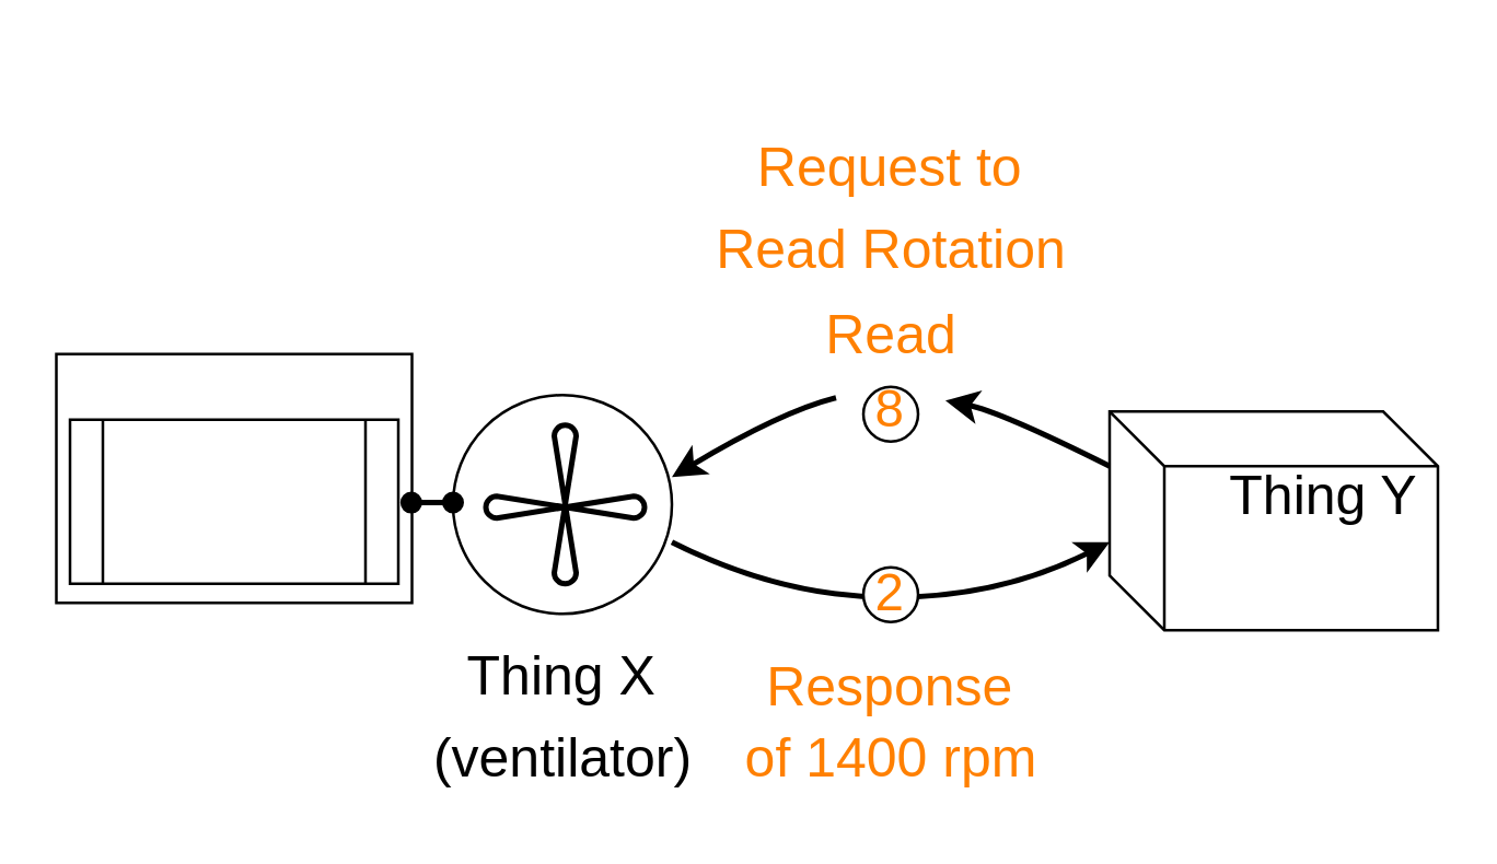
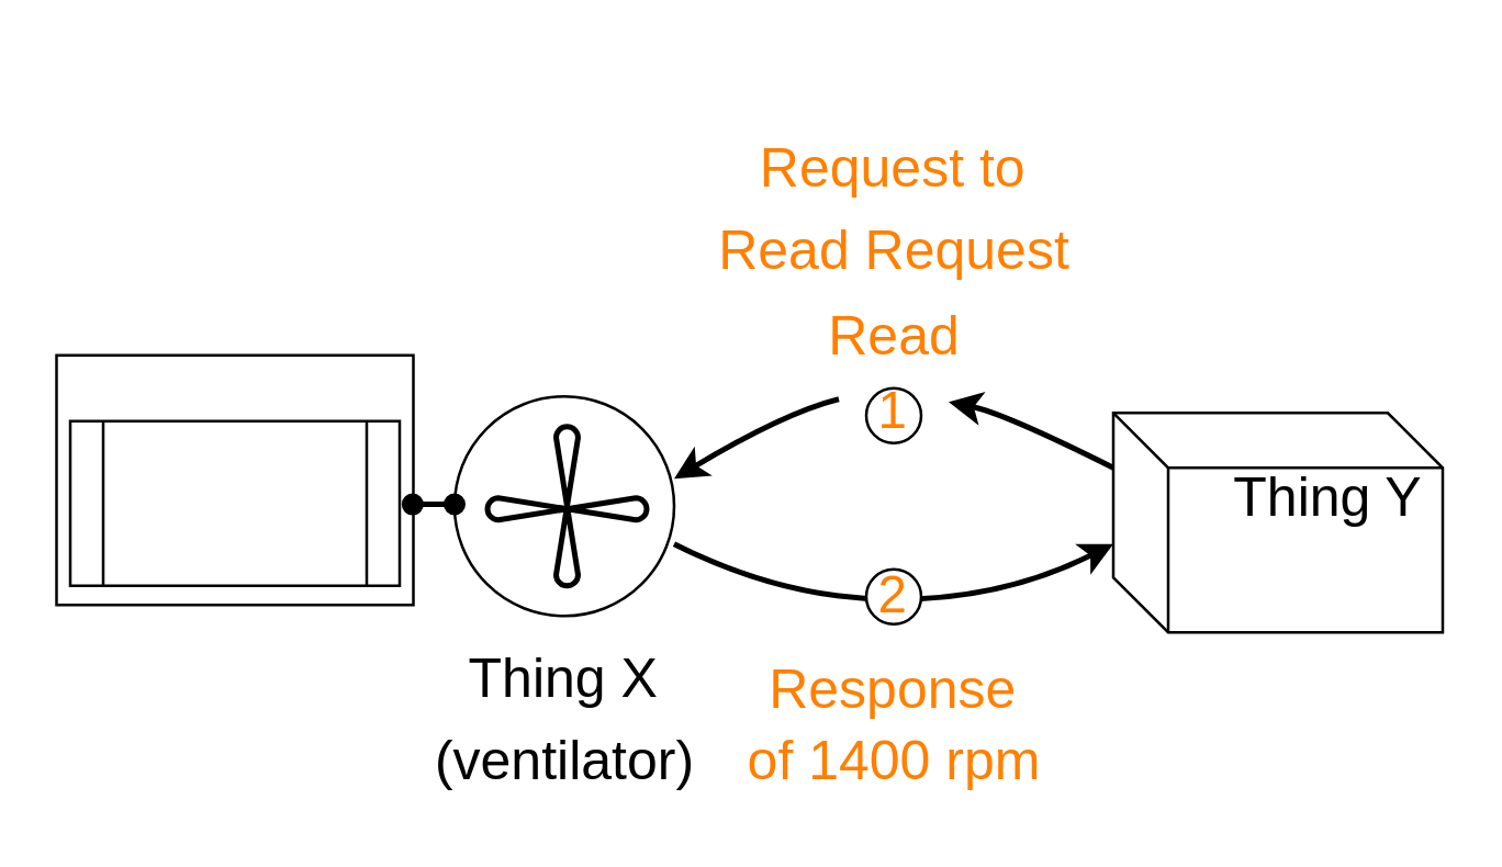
- <mxCell id="22" value="Read Rotation" style="text;html=1;fontSize=20;fontColor=#FF8000;align=center;verticalAlign=middle;" vertex="1" parent="1"><mxGeometry x="249.5" y="70" width="150" height="40" as="geometry" /></mxCell>
+ <mxCell id="22" value="Read Request" style="text;html=1;fontSize=20;fontColor=#FF8000;align=center;verticalAlign=middle;" vertex="1" parent="1"><mxGeometry x="249.5" y="70" width="150" height="40" as="geometry" /></mxCell>
- <mxCell id="18" value="8" style="text;html=1;strokeColor=none;fillColor=none;align=center;verticalAlign=middle;whiteSpace=wrap;rounded=0;fontSize=19;fontColor=#FF8000;" vertex="1" parent="1"><mxGeometry x="305" y="140" width="40" height="20" as="geometry" /></mxCell>
+ <mxCell id="18" value="1" style="text;html=1;strokeColor=none;fillColor=none;align=center;verticalAlign=middle;whiteSpace=wrap;rounded=0;fontSize=19;fontColor=#FF8000;" vertex="1" parent="1"><mxGeometry x="305" y="140" width="40" height="20" as="geometry" /></mxCell>
